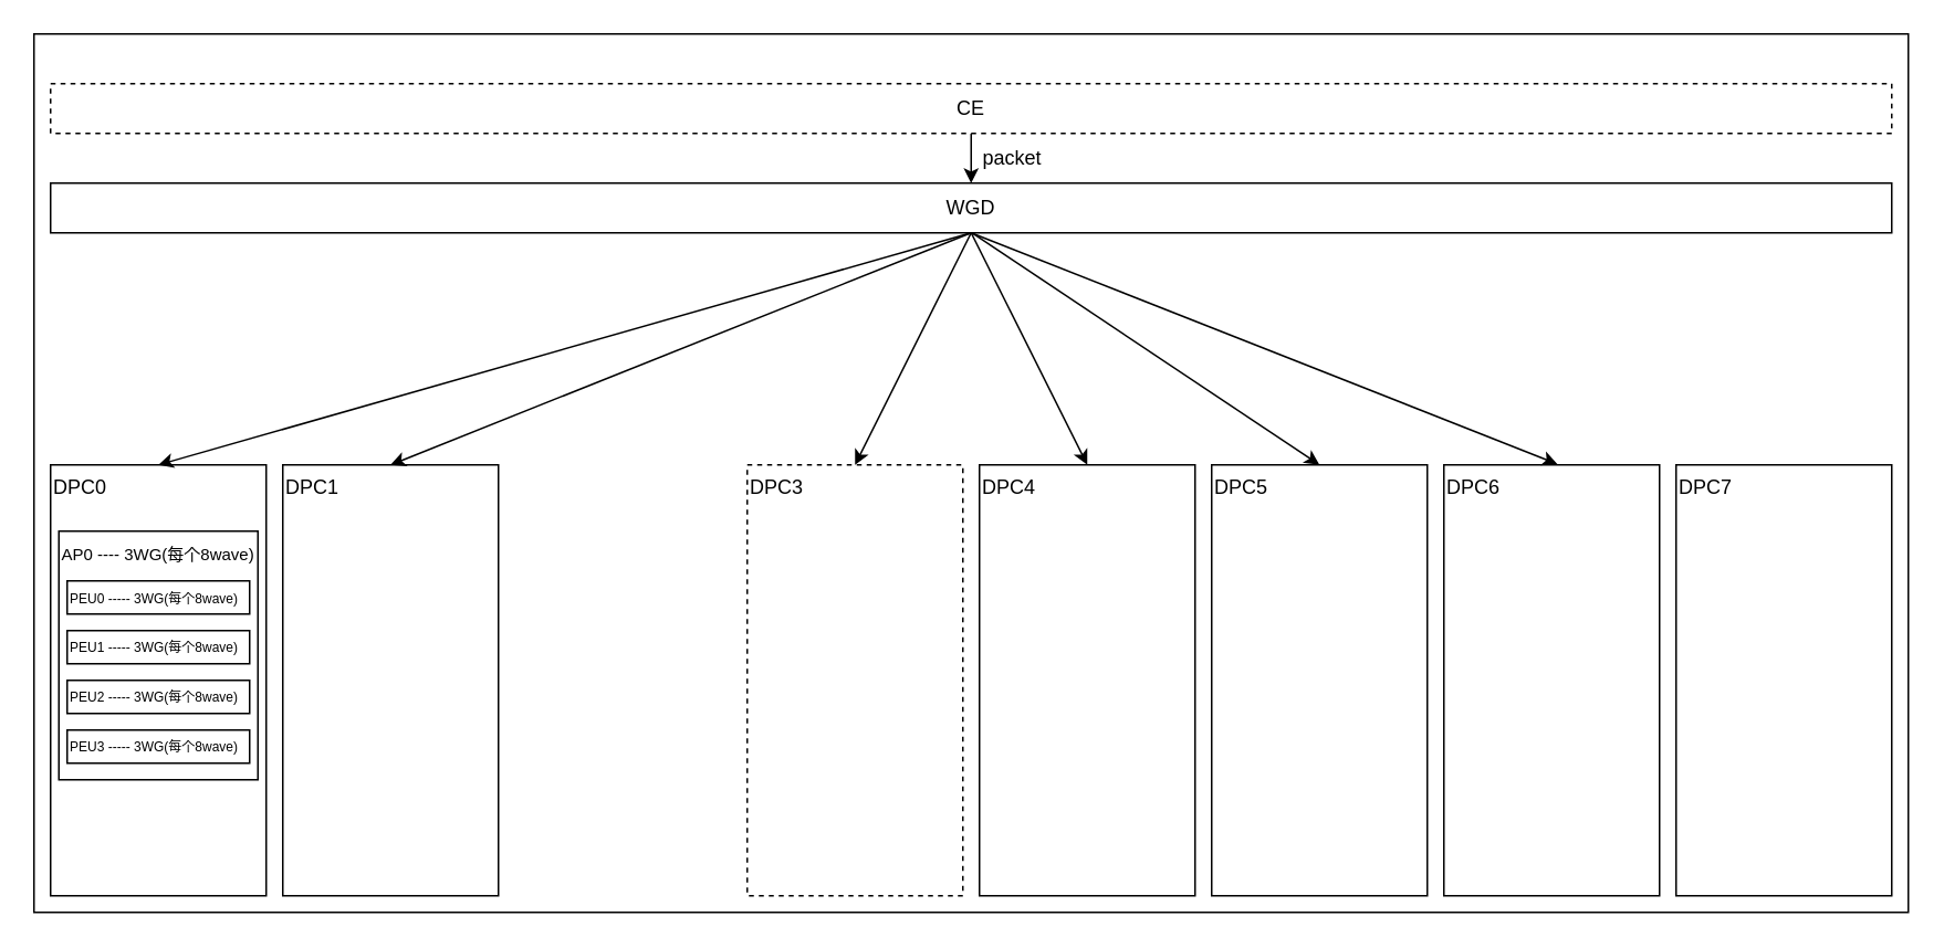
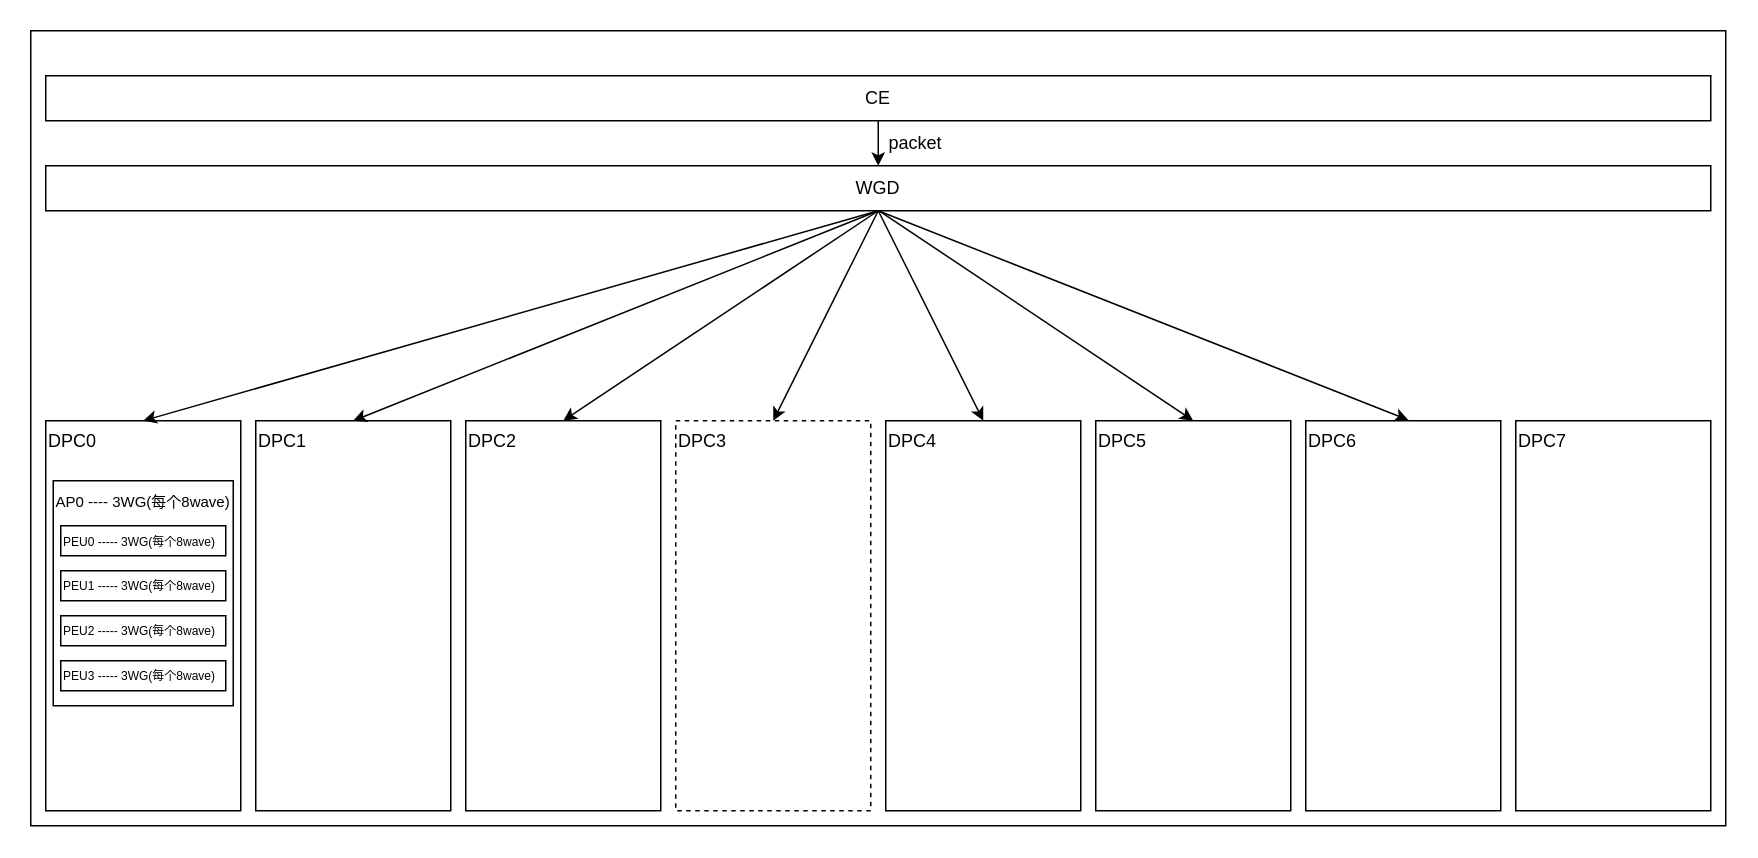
- <mxCell id="13" value="CE" style="rounded=0;whiteSpace=wrap;html=1;dashed=1;" vertex="1" parent="1"><mxGeometry x="30" y="50" width="1110" height="30" as="geometry" /></mxCell>
+ <mxCell id="13" value="CE" style="rounded=0;whiteSpace=wrap;html=1;" vertex="1" parent="1"><mxGeometry x="30" y="50" width="1110" height="30" as="geometry" /></mxCell>
+ <mxCell id="17" value="" style="endArrow=classic;html=1;rounded=0;exitX=0.5;exitY=1;exitDx=0;exitDy=0;entryX=0.5;entryY=0;entryDx=0;entryDy=0;" edge="1" parent="1" source="11" target="5"><mxGeometry width="50" height="50" relative="1" as="geometry"><mxPoint x="570" y="250" as="sourcePoint" /><mxPoint x="620" y="200" as="targetPoint" /></mxGeometry></mxCell>
+ <mxCell id="5" value="&lt;span style=&quot;&quot;&gt;DPC2&lt;/span&gt;" style="rounded=0;whiteSpace=wrap;html=1;verticalAlign=top;align=left;" vertex="1" parent="1"><mxGeometry x="310" y="280" width="130" height="260" as="geometry" /></mxCell>
